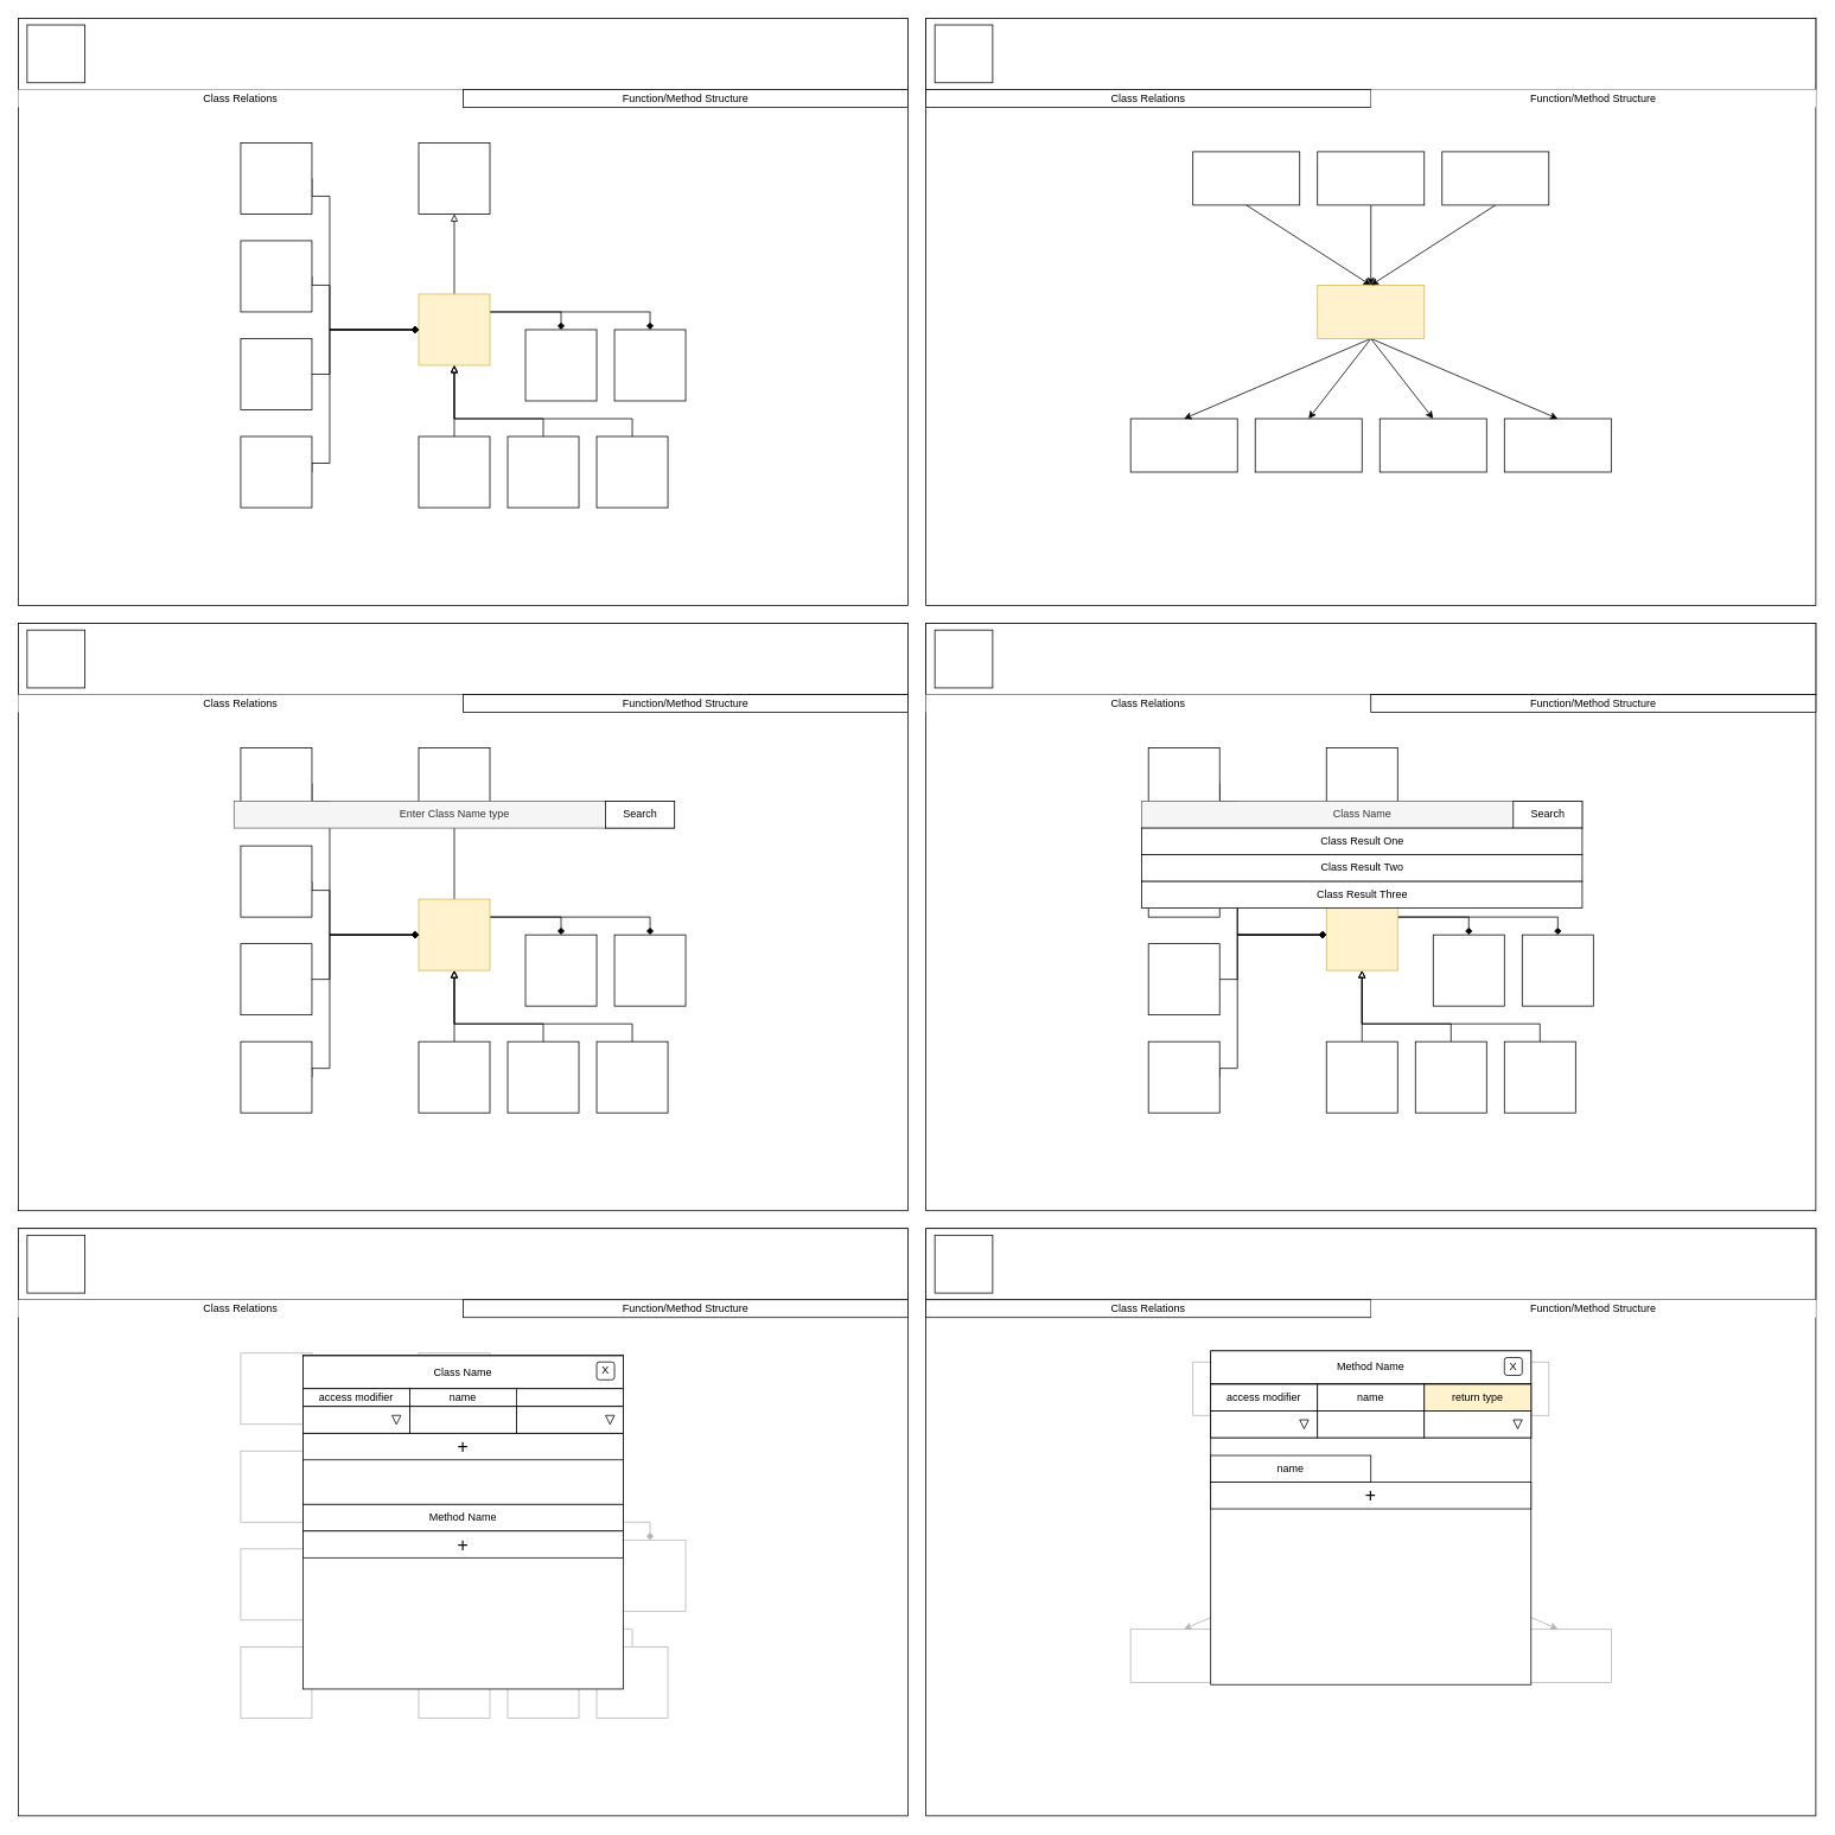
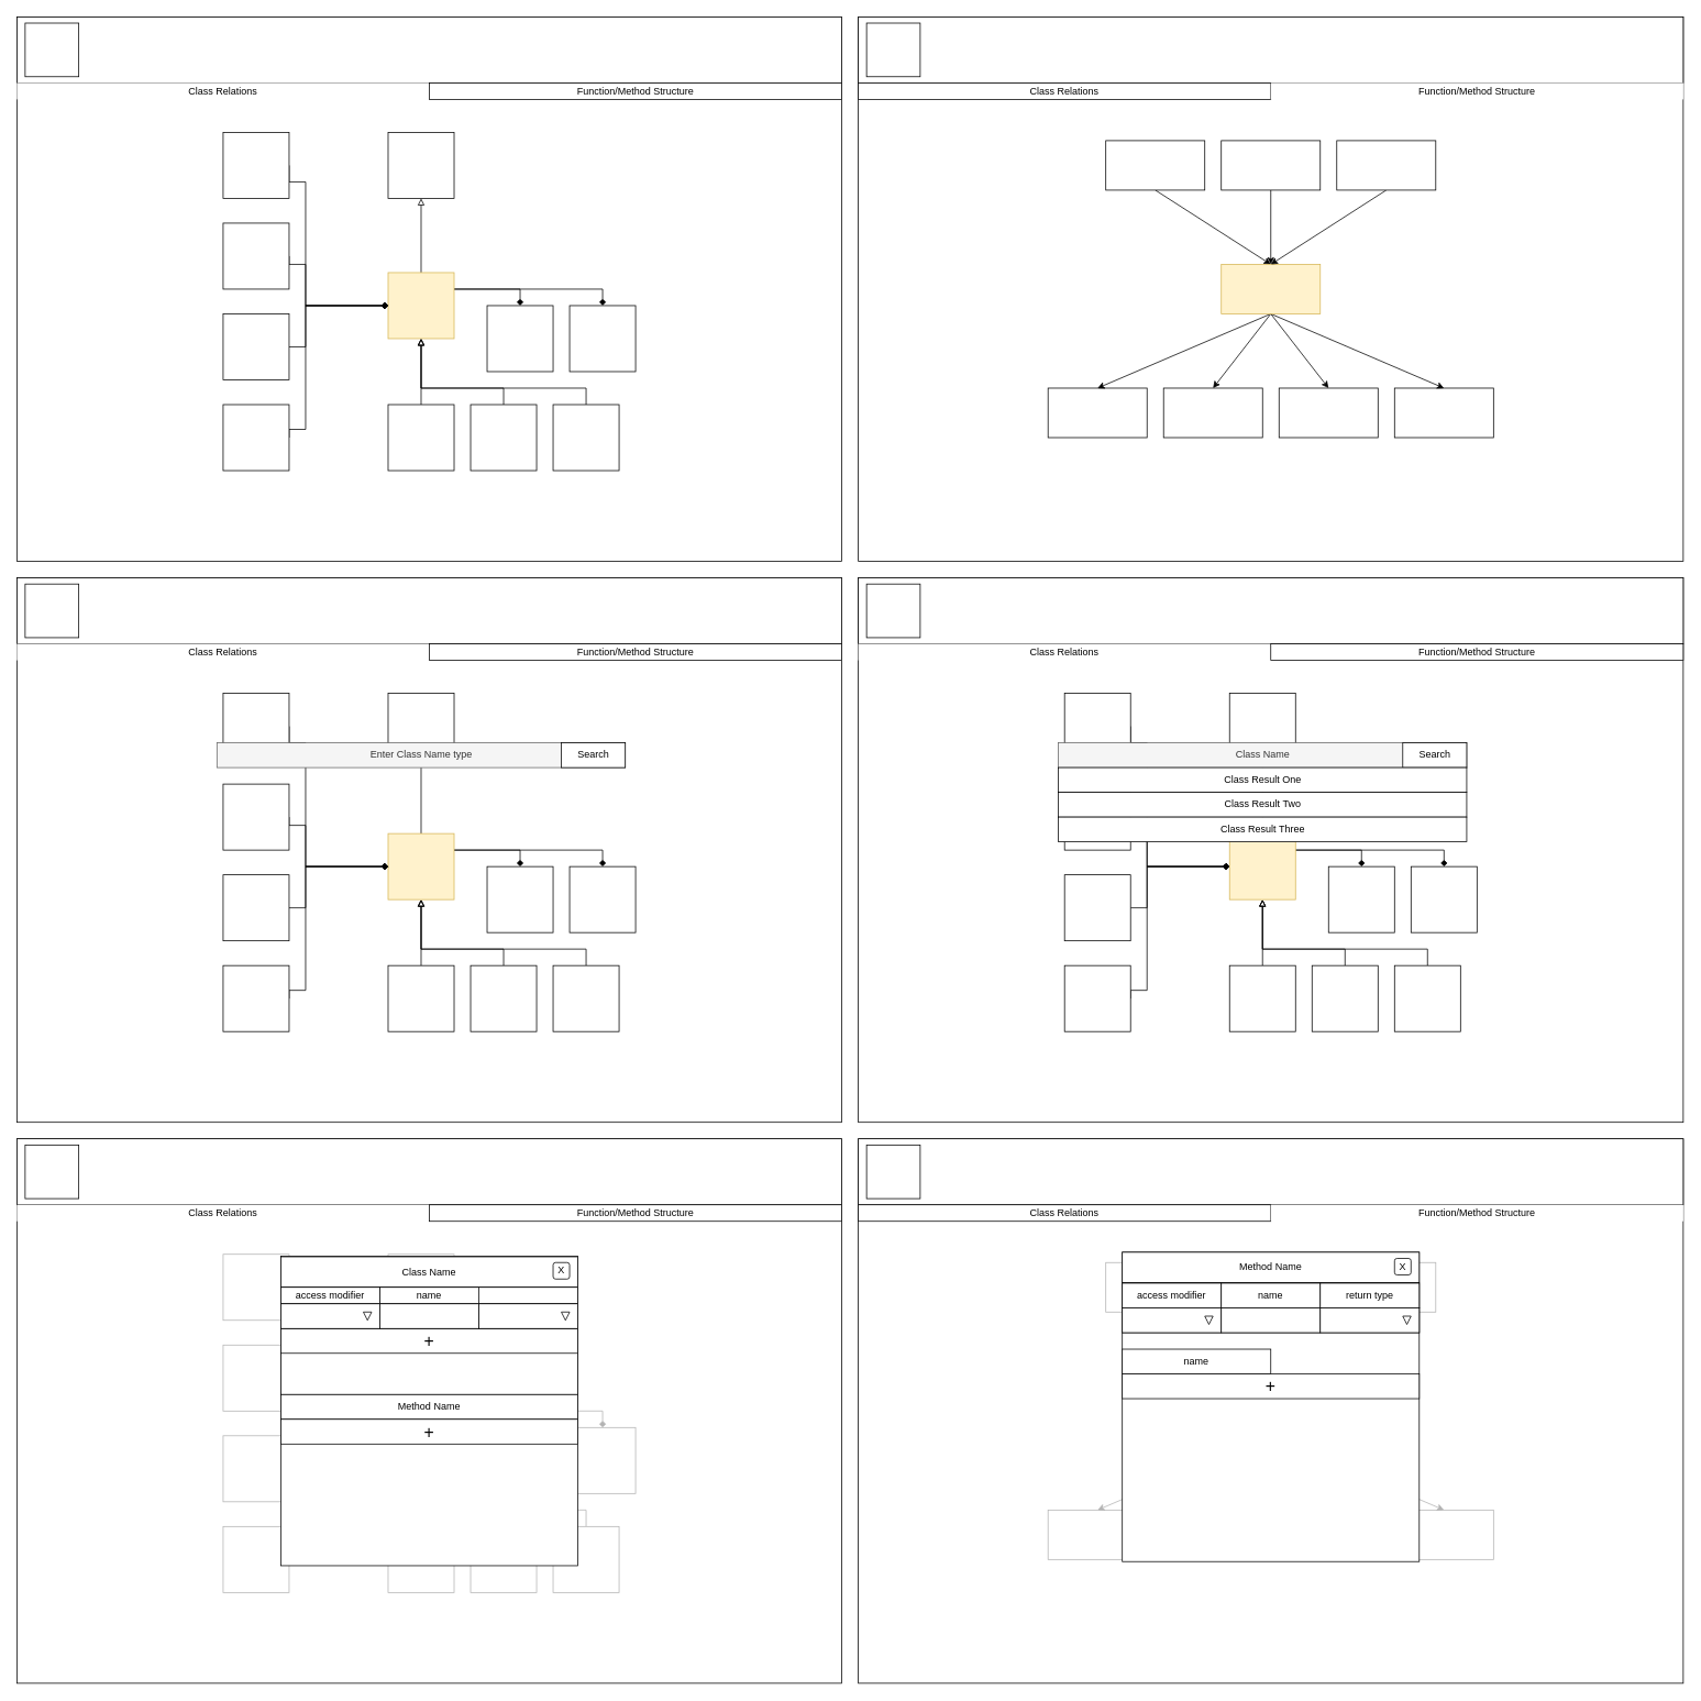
- <mxCell id="174" value="return type" style="rounded=0;whiteSpace=wrap;html=1;fillColor=#fff2cc;" parent="1" vertex="1"><mxGeometry x="1600" y="1555" width="120" height="30" as="geometry" /></mxCell>
+ <mxCell id="174" value="return type" style="rounded=0;whiteSpace=wrap;html=1;" parent="1" vertex="1"><mxGeometry x="1600" y="1555" width="120" height="30" as="geometry" /></mxCell>
